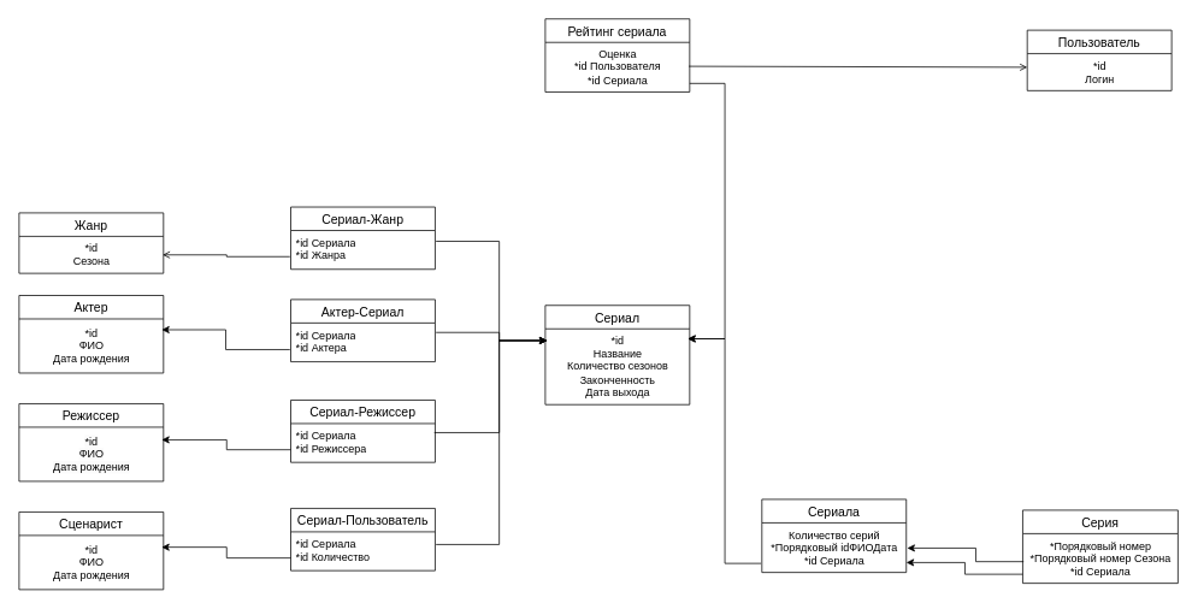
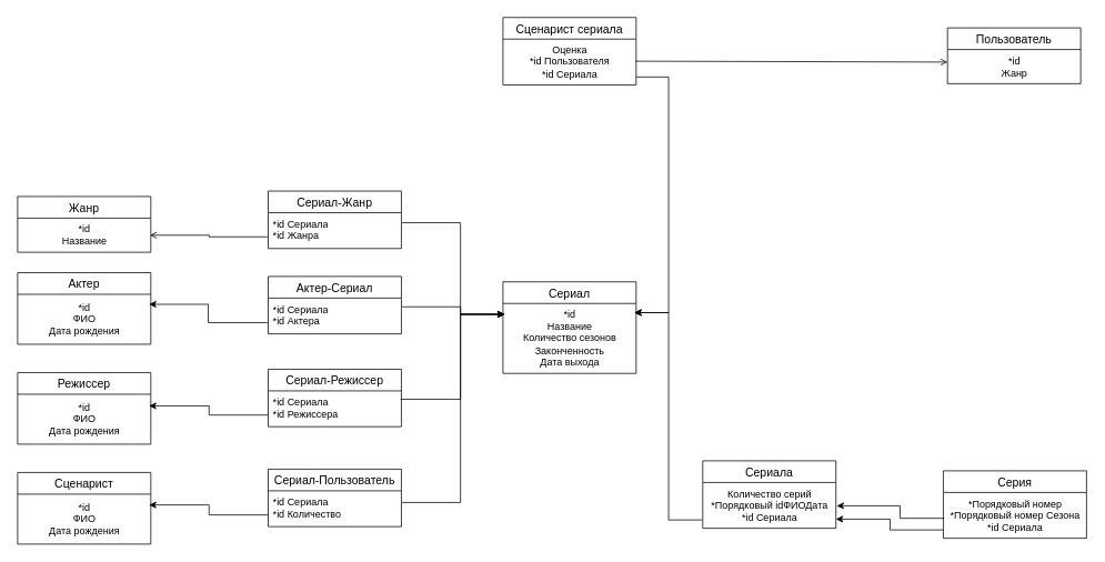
- <mxCell id="18" value="Рейтинг сериала" style="swimlane;fontStyle=0;childLayout=stackLayout;horizontal=1;startSize=26;horizontalStack=0;resizeParent=1;resizeParentMax=0;resizeLast=0;collapsible=1;marginBottom=0;align=center;fontSize=14;" parent="1" vertex="1"><mxGeometry x="603" y="20.5" width="160" height="81" as="geometry" /></mxCell>
+ <mxCell id="18" value="Сценарист сериала" style="swimlane;fontStyle=0;childLayout=stackLayout;horizontal=1;startSize=26;horizontalStack=0;resizeParent=1;resizeParentMax=0;resizeLast=0;collapsible=1;marginBottom=0;align=center;fontSize=14;" parent="1" vertex="1"><mxGeometry x="603" y="20.5" width="160" height="81" as="geometry" /></mxCell>
- <mxCell id="15" value="*id&lt;br&gt;Логин" style="text;html=1;align=center;verticalAlign=middle;resizable=0;points=[];autosize=1;strokeColor=none;fillColor=none;" parent="14" vertex="1"><mxGeometry y="26" width="160" height="41" as="geometry" /></mxCell>
+ <mxCell id="15" value="*id&lt;br&gt;Жанр" style="text;html=1;align=center;verticalAlign=middle;resizable=0;points=[];autosize=1;strokeColor=none;fillColor=none;" parent="14" vertex="1"><mxGeometry y="26" width="160" height="41" as="geometry" /></mxCell>
- <mxCell id="17" value="*id&lt;br&gt;Сезона" style="text;html=1;align=center;verticalAlign=middle;resizable=0;points=[];autosize=1;strokeColor=none;fillColor=none;" parent="16" vertex="1"><mxGeometry y="26" width="160" height="41" as="geometry" /></mxCell>
+ <mxCell id="17" value="*id&lt;br&gt;Название" style="text;html=1;align=center;verticalAlign=middle;resizable=0;points=[];autosize=1;strokeColor=none;fillColor=none;" parent="16" vertex="1"><mxGeometry y="26" width="160" height="41" as="geometry" /></mxCell>
